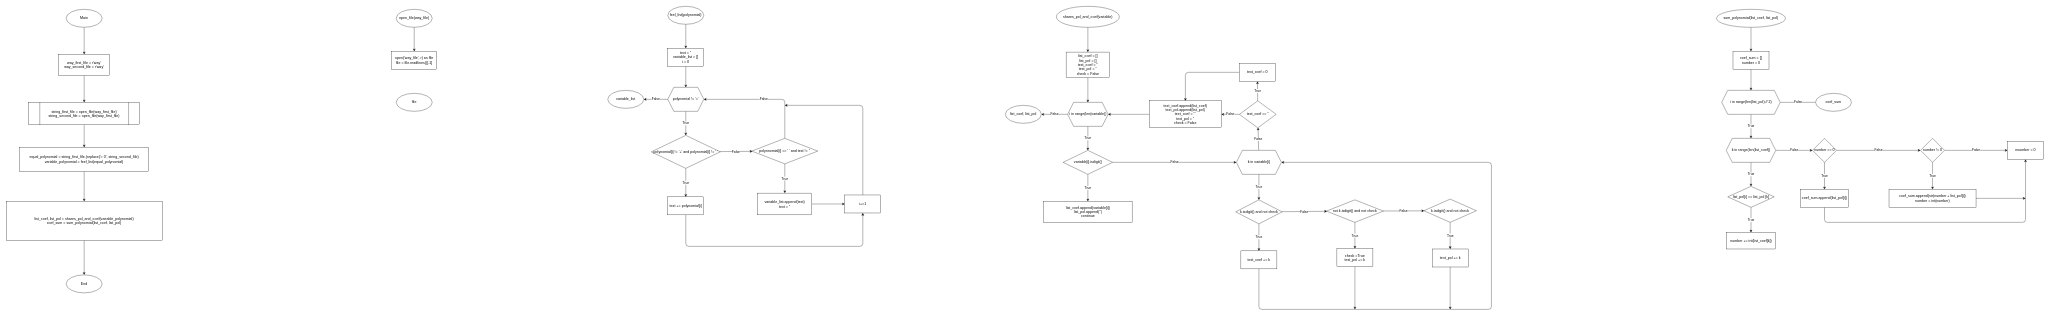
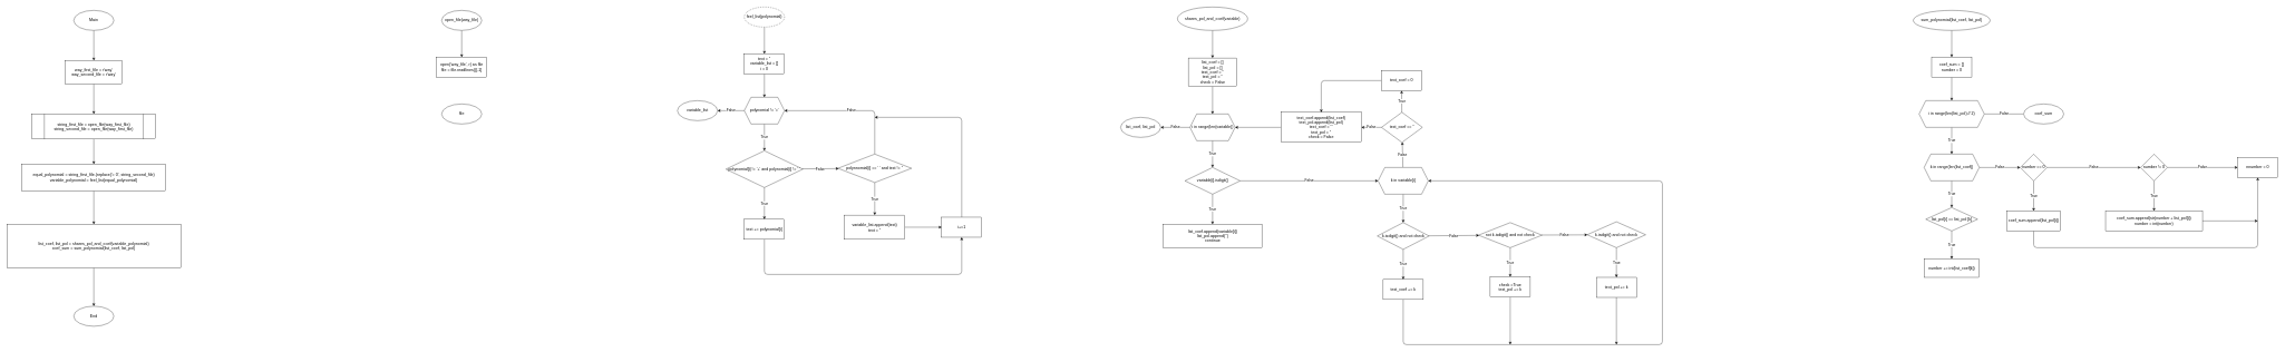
- <mxCell id="15" value="feel_list(polynomial)" style="ellipse;whiteSpace=wrap;html=1;" vertex="1" parent="1"><mxGeometry x="2225" y="20" width="120" height="60" as="geometry" /></mxCell>
+ <mxCell id="15" value="feel_list(polynomial)" style="ellipse;whiteSpace=wrap;html=1;dashed=1;" vertex="1" parent="1"><mxGeometry x="2225" y="20" width="120" height="60" as="geometry" /></mxCell>
